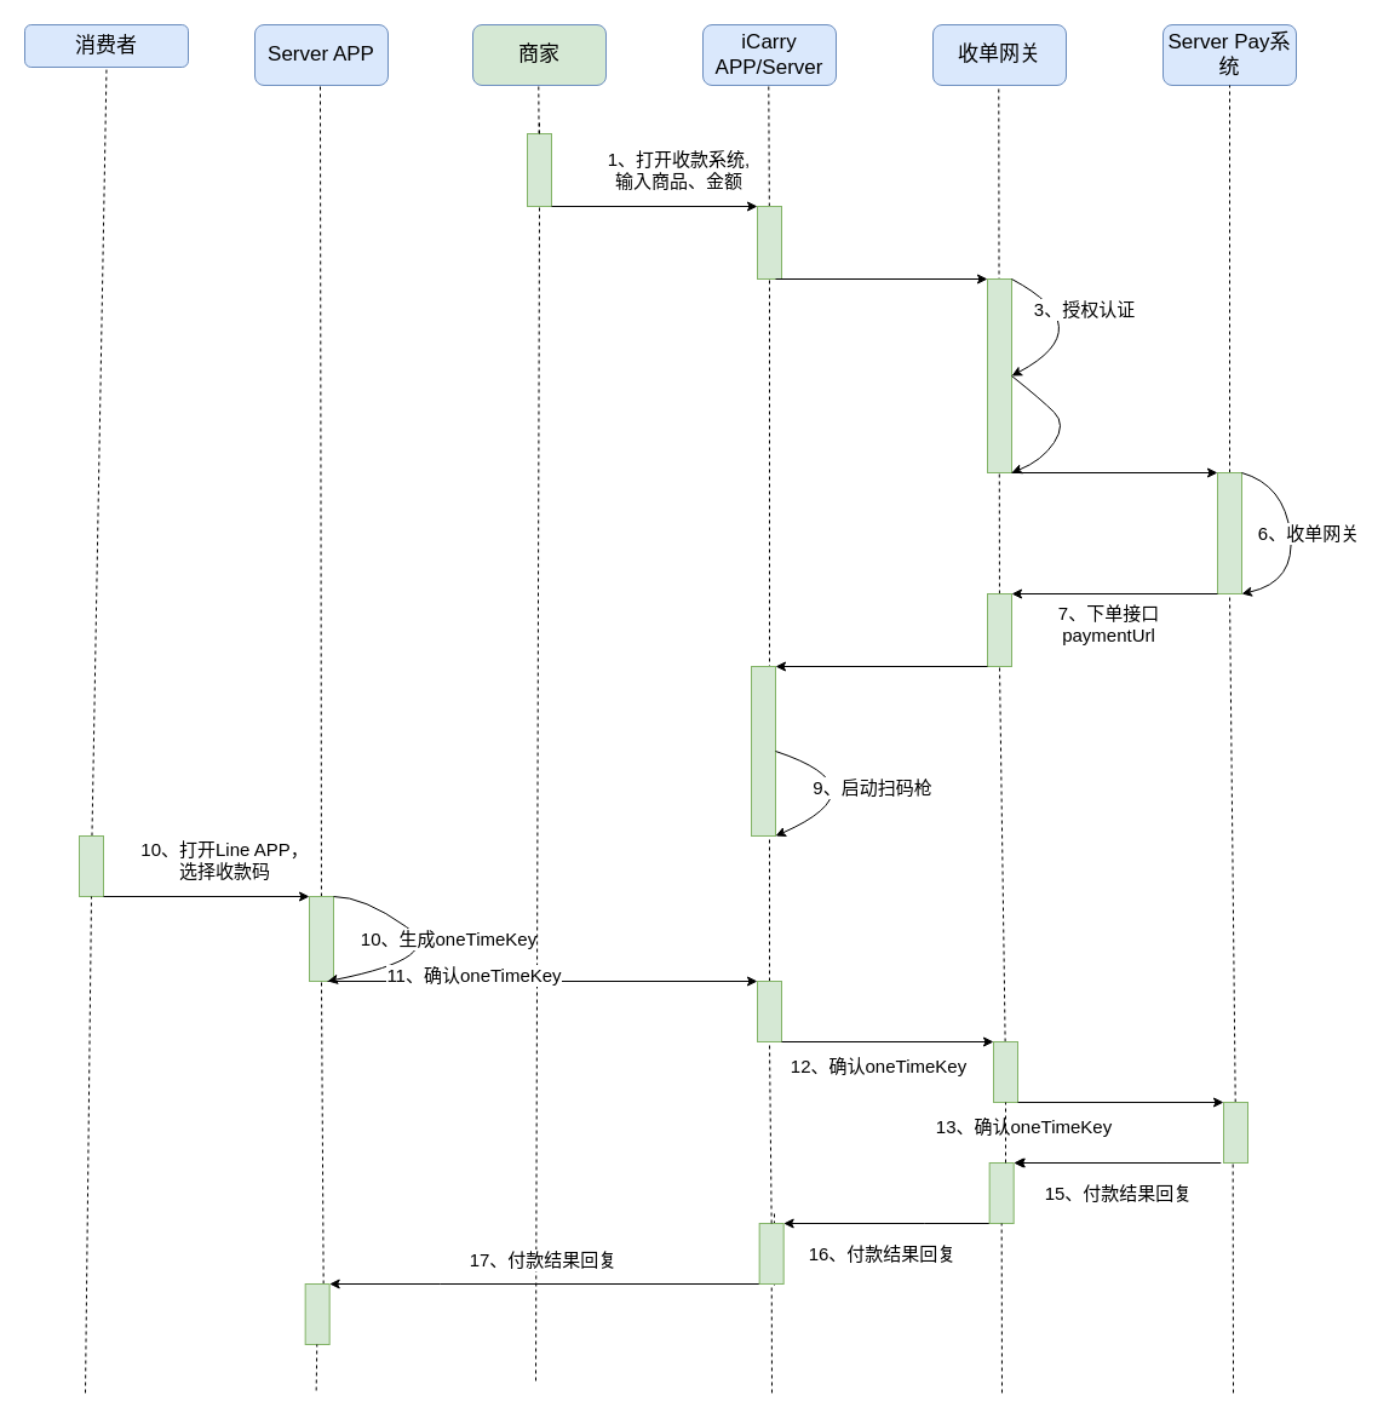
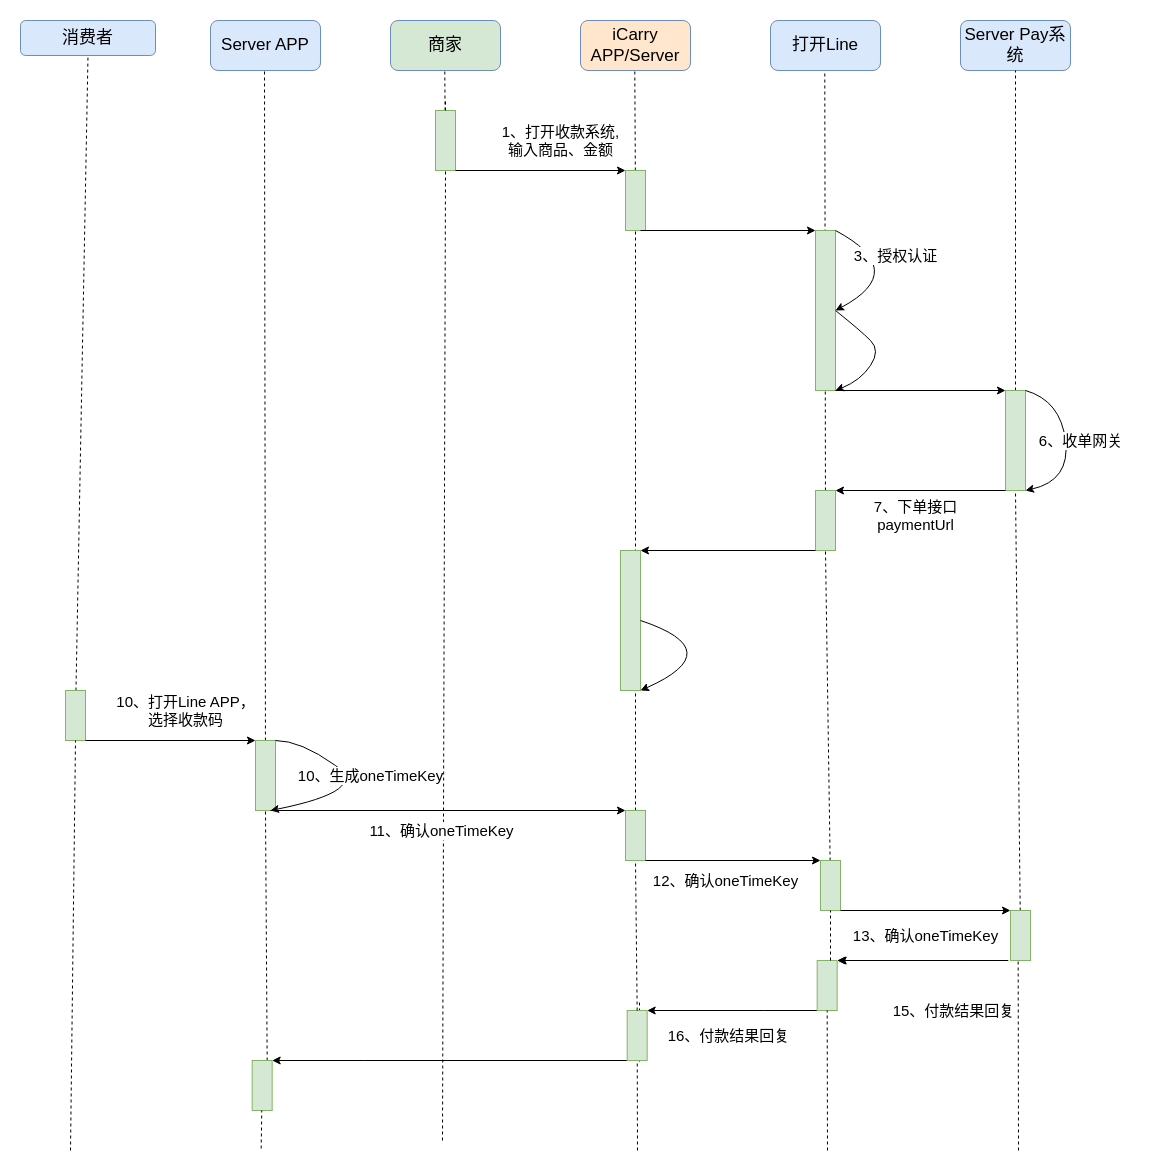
- <mxCell id="5" value="&lt;div&gt;&lt;font style=&quot;font-size: 17px&quot;&gt;iCarry&lt;/font&gt;&lt;/div&gt;&lt;div&gt;&lt;font style=&quot;font-size: 17px&quot;&gt;APP/Server&lt;/font&gt;&lt;/div&gt;" style="rounded=1;whiteSpace=wrap;html=1;strokeColor=#6c8ebf;fillColor=#dae8fc;" vertex="1" parent="1"><mxGeometry x="580" y="20" width="110" height="50" as="geometry" /></mxCell>
+ <mxCell id="5" value="&lt;div&gt;&lt;font style=&quot;font-size: 17px&quot;&gt;iCarry&lt;/font&gt;&lt;/div&gt;&lt;div&gt;&lt;font style=&quot;font-size: 17px&quot;&gt;APP/Server&lt;/font&gt;&lt;/div&gt;" style="rounded=1;whiteSpace=wrap;html=1;strokeColor=#6c8ebf;fillColor=#ffe6cc;" vertex="1" parent="1"><mxGeometry x="580" y="20" width="110" height="50" as="geometry" /></mxCell>
- <mxCell id="6" value="&lt;font style=&quot;font-size: 17px&quot;&gt;收单网关&lt;/font&gt;" style="rounded=1;whiteSpace=wrap;html=1;strokeColor=#6c8ebf;fillColor=#dae8fc;" vertex="1" parent="1"><mxGeometry x="770" y="20" width="110" height="50" as="geometry" /></mxCell>
+ <mxCell id="6" value="&lt;font style=&quot;font-size: 17px&quot;&gt;打开Line&lt;/font&gt;" style="rounded=1;whiteSpace=wrap;html=1;strokeColor=#6c8ebf;fillColor=#dae8fc;" vertex="1" parent="1"><mxGeometry x="770" y="20" width="110" height="50" as="geometry" /></mxCell>
- <mxCell id="40" value="&lt;div style=&quot;font-size: 15px&quot;&gt;&lt;font style=&quot;font-size: 15px&quot;&gt;9、启动扫码枪&lt;br&gt;&lt;/font&gt;&lt;/div&gt;" style="text;html=1;align=center;verticalAlign=middle;resizable=0;points=[];autosize=1;fontColor=#000000;fontSize=15;labelBackgroundColor=#ffffff;" vertex="1" parent="1"><mxGeometry x="665" y="640" width="110" height="20" as="geometry" /></mxCell>
- <mxCell id="71" value="&lt;div style=&quot;font-size: 15px&quot;&gt;&lt;font style=&quot;font-size: 15px&quot;&gt;11、确认oneTimeKey&lt;br&gt;&lt;/font&gt;&lt;/div&gt;" style="text;html=1;align=center;verticalAlign=middle;resizable=0;points=[];autosize=1;fontColor=#000000;fontSize=15;labelBackgroundColor=#ffffff;" vertex="1" parent="1"><mxGeometry x="311" y="795" width="160" height="20" as="geometry" /></mxCell>
+ <mxCell id="71" value="&lt;div style=&quot;font-size: 15px&quot;&gt;&lt;font style=&quot;font-size: 15px&quot;&gt;11、确认oneTimeKey&lt;br&gt;&lt;/font&gt;&lt;/div&gt;" style="text;html=1;align=center;verticalAlign=middle;resizable=0;points=[];autosize=1;fontColor=#000000;fontSize=15;labelBackgroundColor=#ffffff;" vertex="1" parent="1"><mxGeometry x="361" y="820" width="160" height="20" as="geometry" /></mxCell>
- <mxCell id="73" value="&lt;div style=&quot;font-size: 15px&quot;&gt;&lt;font style=&quot;font-size: 15px&quot;&gt;13、确认oneTimeKey&lt;br&gt;&lt;/font&gt;&lt;/div&gt;" style="text;html=1;align=center;verticalAlign=middle;resizable=0;points=[];autosize=1;fontColor=#000000;fontSize=15;labelBackgroundColor=#ffffff;" vertex="1" parent="1"><mxGeometry x="765" y="920" width="160" height="20" as="geometry" /></mxCell>
+ <mxCell id="73" value="&lt;div style=&quot;font-size: 15px&quot;&gt;&lt;font style=&quot;font-size: 15px&quot;&gt;13、确认oneTimeKey&lt;br&gt;&lt;/font&gt;&lt;/div&gt;" style="text;html=1;align=center;verticalAlign=middle;resizable=0;points=[];autosize=1;fontColor=#000000;fontSize=15;labelBackgroundColor=#ffffff;" vertex="1" parent="1"><mxGeometry x="845" y="925" width="160" height="20" as="geometry" /></mxCell>
- <mxCell id="53" value="&lt;div style=&quot;font-size: 15px&quot;&gt;&lt;font style=&quot;font-size: 15px&quot;&gt;15、付款结果回复&lt;br&gt;&lt;/font&gt;&lt;/div&gt;" style="text;html=1;align=center;verticalAlign=middle;resizable=0;points=[];autosize=1;fontColor=#000000;fontSize=15;labelBackgroundColor=#ffffff;" vertex="1" parent="1"><mxGeometry x="852.67" y="975" width="140" height="20" as="geometry" /></mxCell>
+ <mxCell id="53" value="&lt;div style=&quot;font-size: 15px&quot;&gt;&lt;font style=&quot;font-size: 15px&quot;&gt;15、付款结果回复&lt;br&gt;&lt;/font&gt;&lt;/div&gt;" style="text;html=1;align=center;verticalAlign=middle;resizable=0;points=[];autosize=1;fontColor=#000000;fontSize=15;labelBackgroundColor=#ffffff;" vertex="1" parent="1"><mxGeometry x="882.67" y="1000" width="140" height="20" as="geometry" /></mxCell>
- <mxCell id="62" value="&lt;div style=&quot;font-size: 15px&quot;&gt;&lt;font style=&quot;font-size: 15px&quot;&gt;17、付款结果回复&lt;br&gt;&lt;/font&gt;&lt;/div&gt;" style="text;html=1;align=center;verticalAlign=middle;resizable=0;points=[];autosize=1;fontColor=#000000;fontSize=15;labelBackgroundColor=#ffffff;" vertex="1" parent="1"><mxGeometry x="377.67" y="1030" width="140" height="20" as="geometry" /></mxCell>
